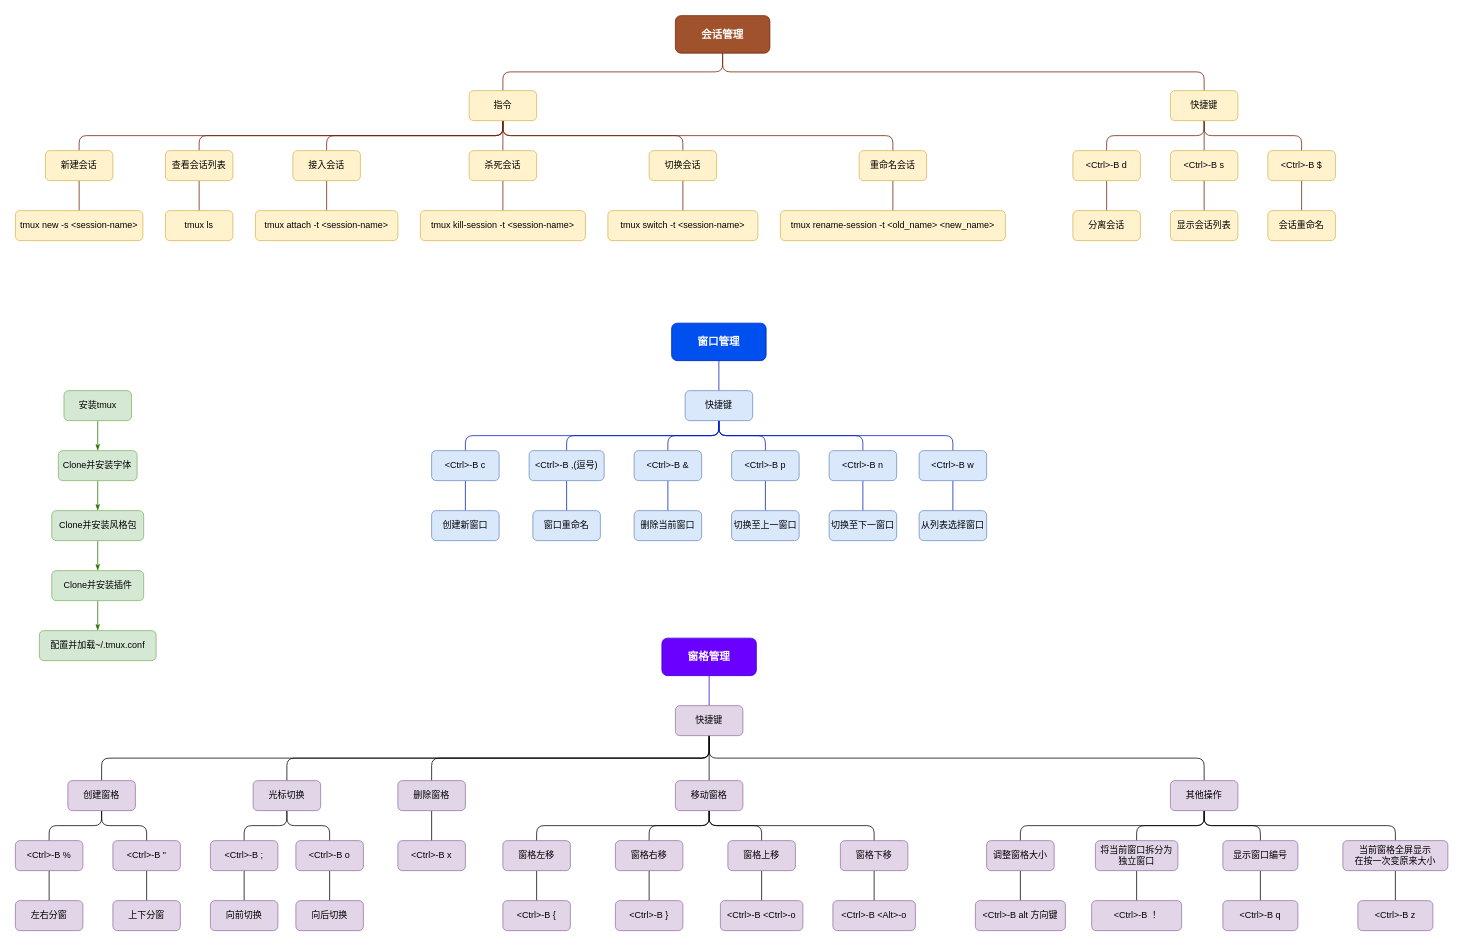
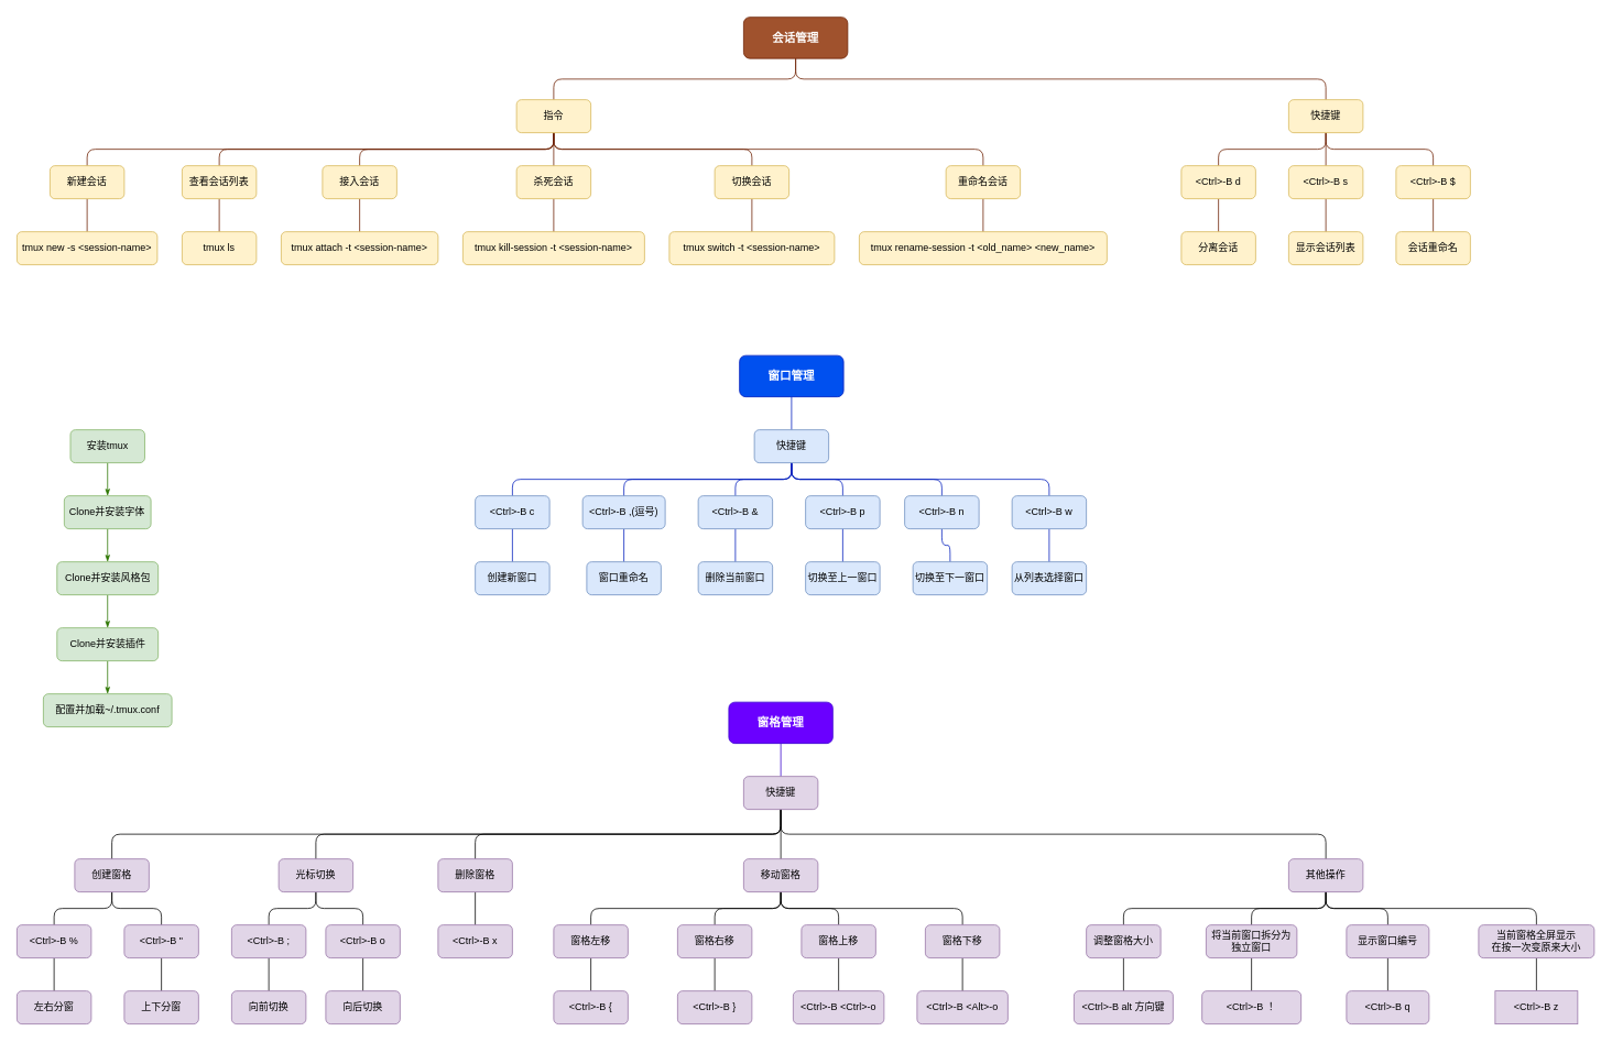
- <mxCell id="73" value="&amp;lt;Ctrl&amp;gt;-B n" style="rounded=1;whiteSpace=wrap;html=1;fillColor=#dae8fc;strokeColor=#6c8ebf;" vertex="1" parent="1"><mxGeometry x="1105" y="600" width="90" height="40" as="geometry" /></mxCell>
+ <mxCell id="73" value="&amp;lt;Ctrl&amp;gt;-B n" style="rounded=1;whiteSpace=wrap;html=1;fillColor=#dae8fc;strokeColor=#6c8ebf;" vertex="1" parent="1"><mxGeometry x="1095" y="600" width="90" height="40" as="geometry" /></mxCell>
- <mxCell id="141" value="&amp;lt;Ctrl&amp;gt;-B z" style="rounded=1;whiteSpace=wrap;html=1;fillColor=#e1d5e7;strokeColor=#9673a6;" vertex="1" parent="1"><mxGeometry x="1810" y="1200" width="100" height="40" as="geometry" /></mxCell>
+ <mxCell id="141" value="&amp;lt;Ctrl&amp;gt;-B z" style="whiteSpace=wrap;html=1;fillColor=#e1d5e7;strokeColor=#9673a6;rounded=0;" vertex="1" parent="1"><mxGeometry x="1810" y="1200" width="100" height="40" as="geometry" /></mxCell>
